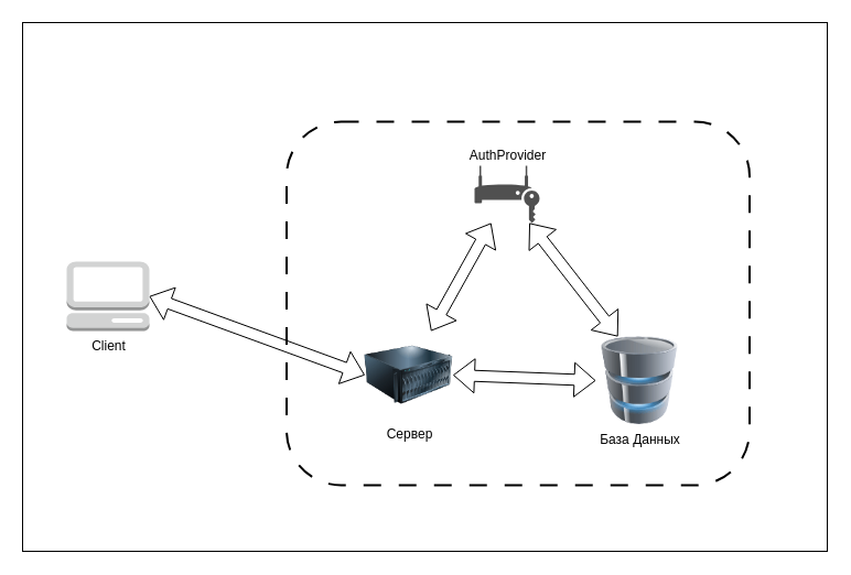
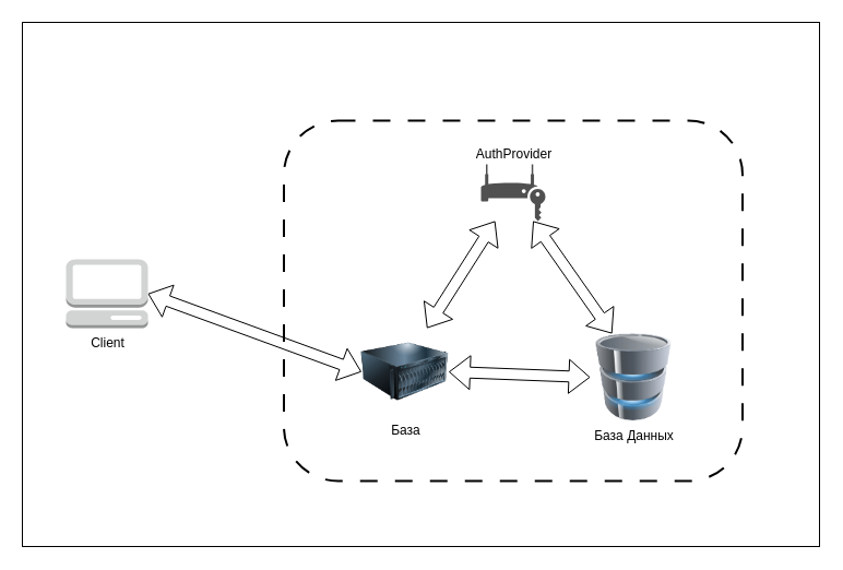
- <mxCell id="5" value="AuthProvider" style="sketch=0;pointerEvents=1;shadow=0;dashed=0;html=1;strokeColor=none;fillColor=#505050;labelPosition=center;verticalLabelPosition=top;verticalAlign=bottom;outlineConnect=0;align=center;shape=mxgraph.office.devices.session_border_controller;" vertex="1" parent="1"><mxGeometry x="430" y="150" width="59" height="52" as="geometry" /></mxCell>
+ <mxCell id="5" value="AuthProvider" style="sketch=0;pointerEvents=1;shadow=0;dashed=0;html=1;strokeColor=none;fillColor=#505050;labelPosition=center;verticalLabelPosition=top;verticalAlign=bottom;outlineConnect=0;align=center;shape=mxgraph.office.devices.session_border_controller;" vertex="1" parent="1"><mxGeometry x="440" y="150" width="59" height="52" as="geometry" /></mxCell>
- <mxCell id="4" value="Сервер" style="image;html=1;image=img/lib/clip_art/computers/Server_128x128.png" vertex="1" parent="1"><mxGeometry x="330.5" y="300" width="80" height="80" as="geometry" /></mxCell>
+ <mxCell id="4" value="База" style="image;html=1;image=img/lib/clip_art/computers/Server_128x128.png" vertex="1" parent="1"><mxGeometry x="330.5" y="300" width="80" height="80" as="geometry" /></mxCell>
